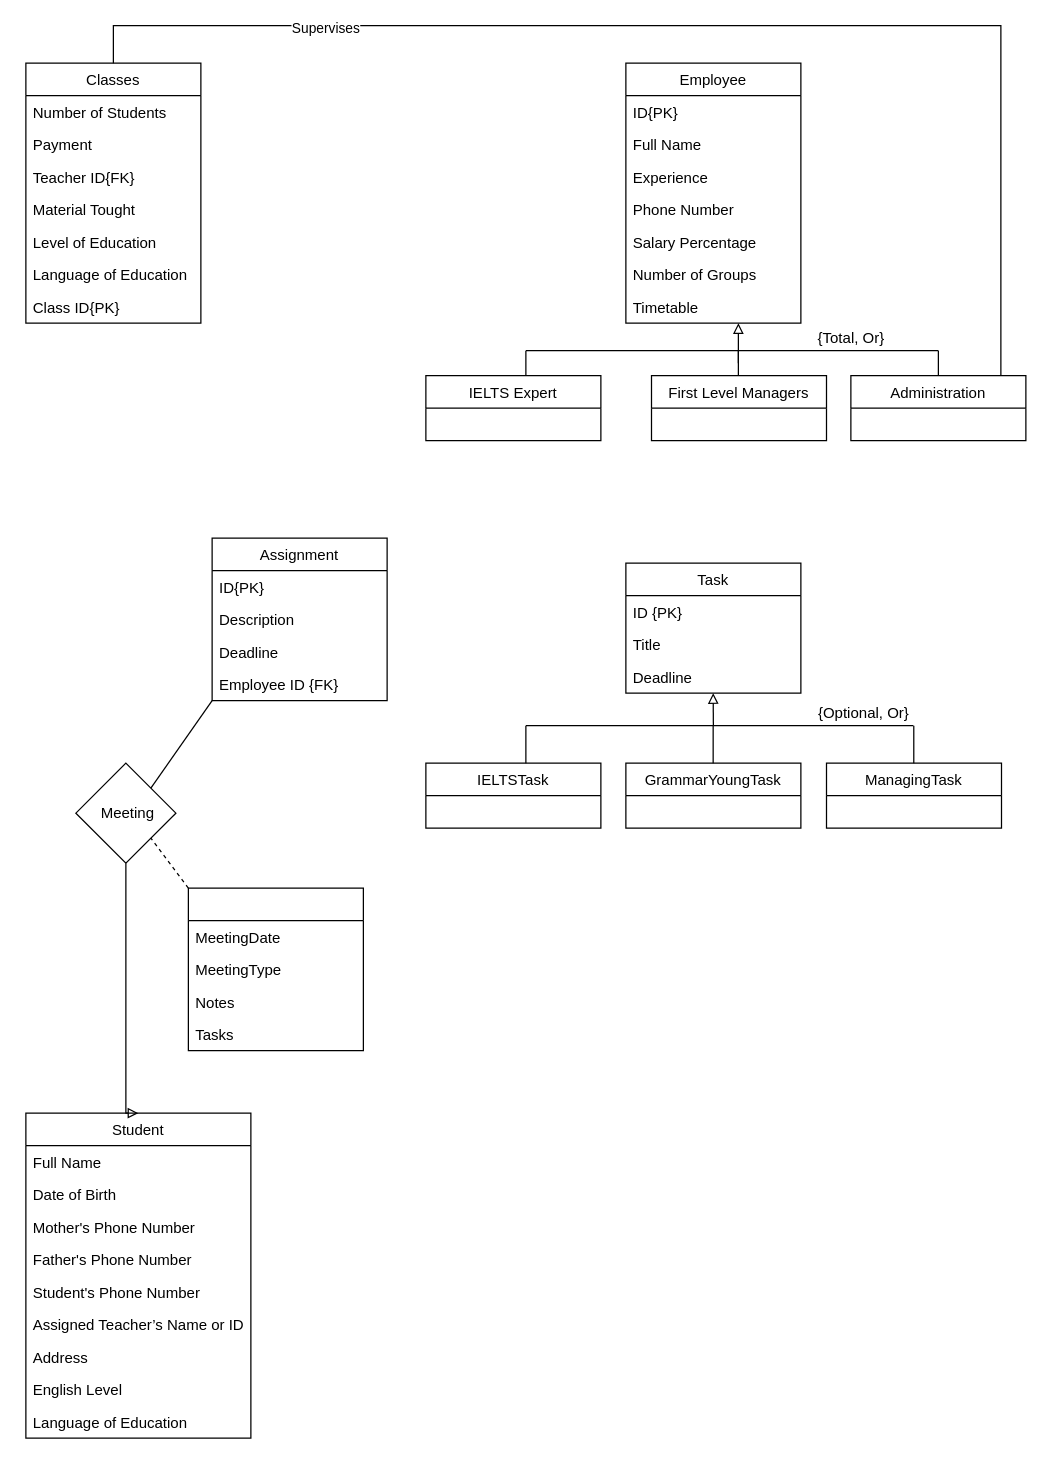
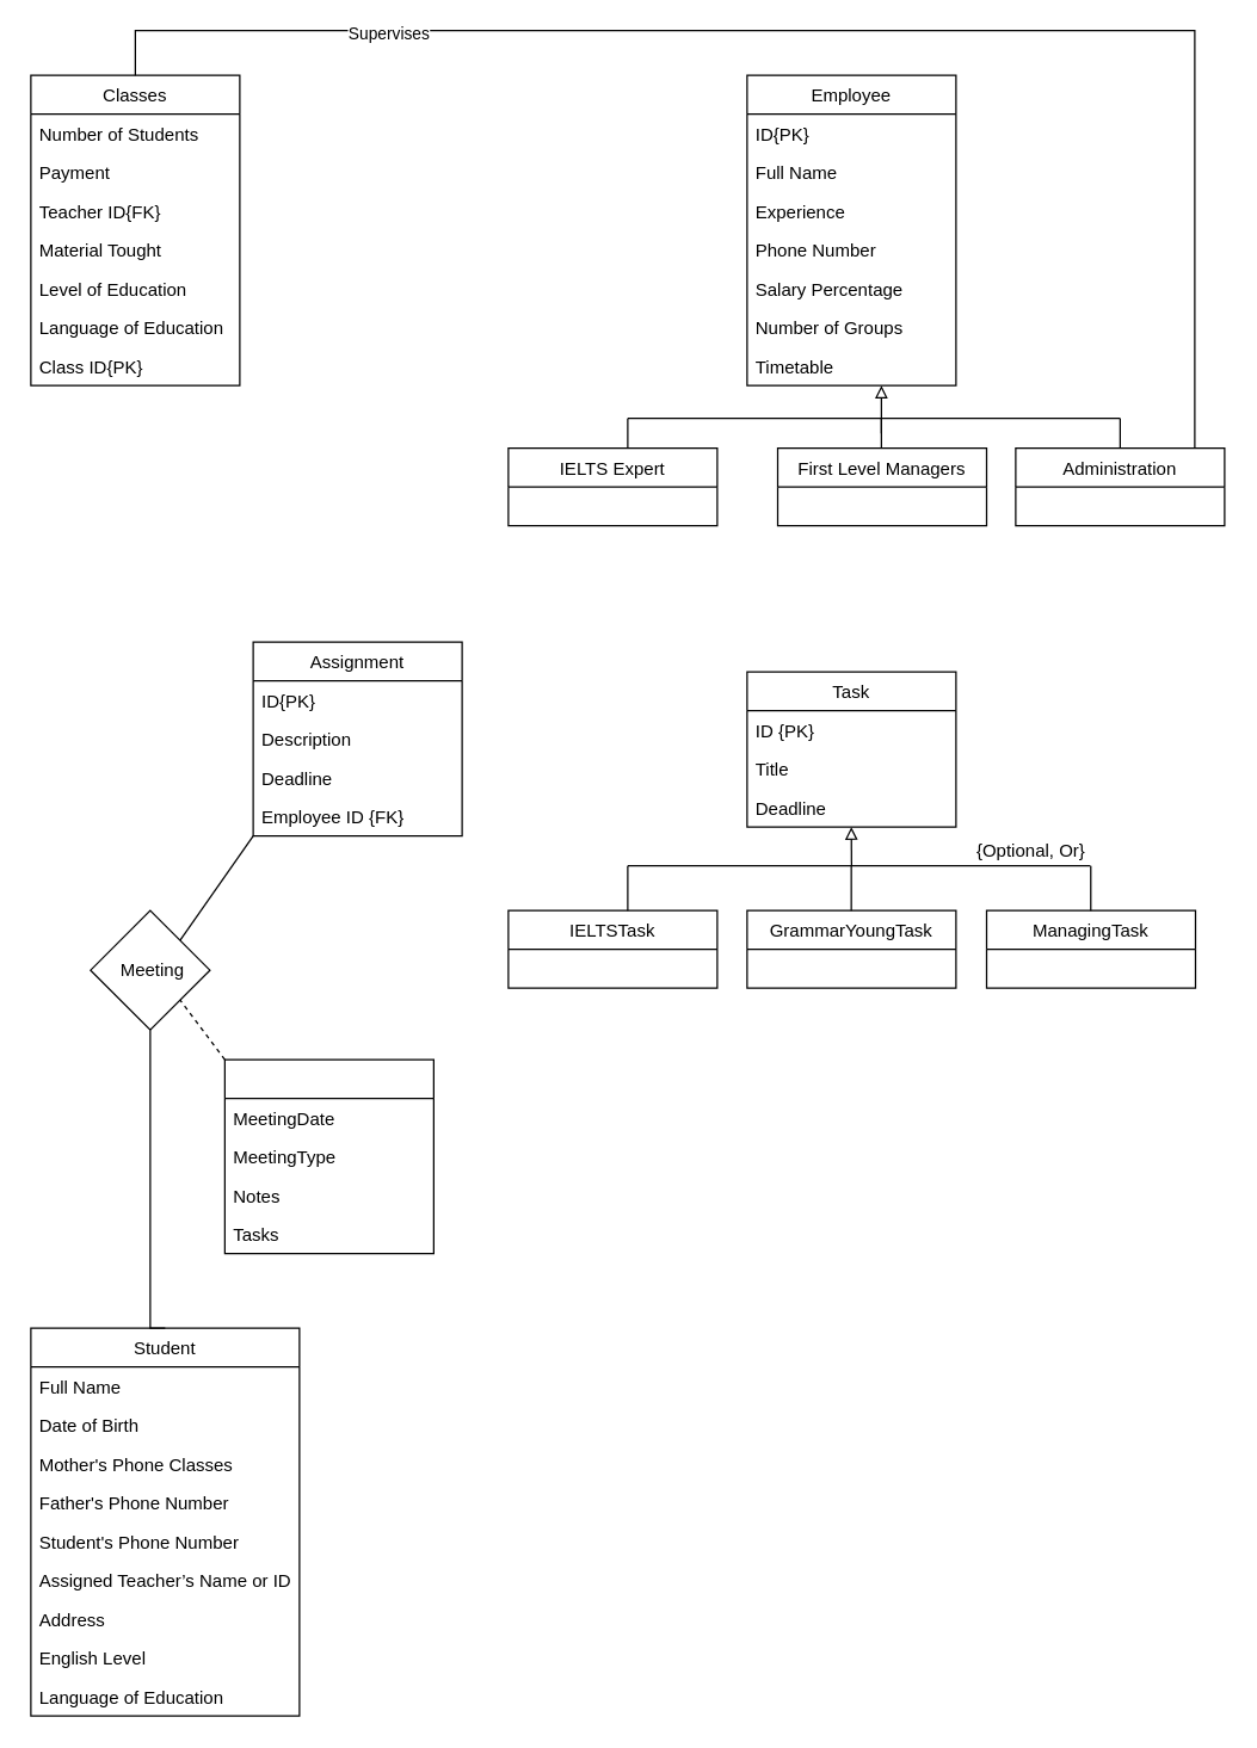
- <mxCell id="65" value="{Total, Or}" style="text;html=1;align=center;verticalAlign=middle;resizable=0;points=[];autosize=1;strokeColor=none;fillColor=none;" vertex="1" parent="1"><mxGeometry x="645" y="260" width="70" height="20" as="geometry" /></mxCell>
- <mxCell id="30" style="edgeStyle=orthogonalEdgeStyle;rounded=0;orthogonalLoop=1;jettySize=auto;html=1;entryX=0.5;entryY=0;entryDx=0;entryDy=0;endArrow=block;endFill=0;" edge="1" parent="1" source="31" target="2"><mxGeometry relative="1" as="geometry"><Array as="points"><mxPoint x="100" y="890" /></Array></mxGeometry></mxCell>
+ <mxCell id="30" style="edgeStyle=orthogonalEdgeStyle;rounded=0;orthogonalLoop=1;jettySize=auto;html=1;entryX=0.5;entryY=0;entryDx=0;entryDy=0;endArrow=none;endFill=0;" edge="1" parent="1" source="31" target="2"><mxGeometry relative="1" as="geometry"><Array as="points"><mxPoint x="100" y="890" /></Array></mxGeometry></mxCell>
- <mxCell id="5" value="Mother's Phone Number" style="text;strokeColor=none;fillColor=none;align=left;verticalAlign=top;spacingLeft=4;spacingRight=4;overflow=hidden;rotatable=0;points=[[0,0.5],[1,0.5]];portConstraint=eastwest;" vertex="1" parent="2"><mxGeometry y="78" width="180" height="26" as="geometry" /></mxCell>
+ <mxCell id="5" value="Mother's Phone Classes" style="text;strokeColor=none;fillColor=none;align=left;verticalAlign=top;spacingLeft=4;spacingRight=4;overflow=hidden;rotatable=0;points=[[0,0.5],[1,0.5]];portConstraint=eastwest;" vertex="1" parent="2"><mxGeometry y="78" width="180" height="26" as="geometry" /></mxCell>
